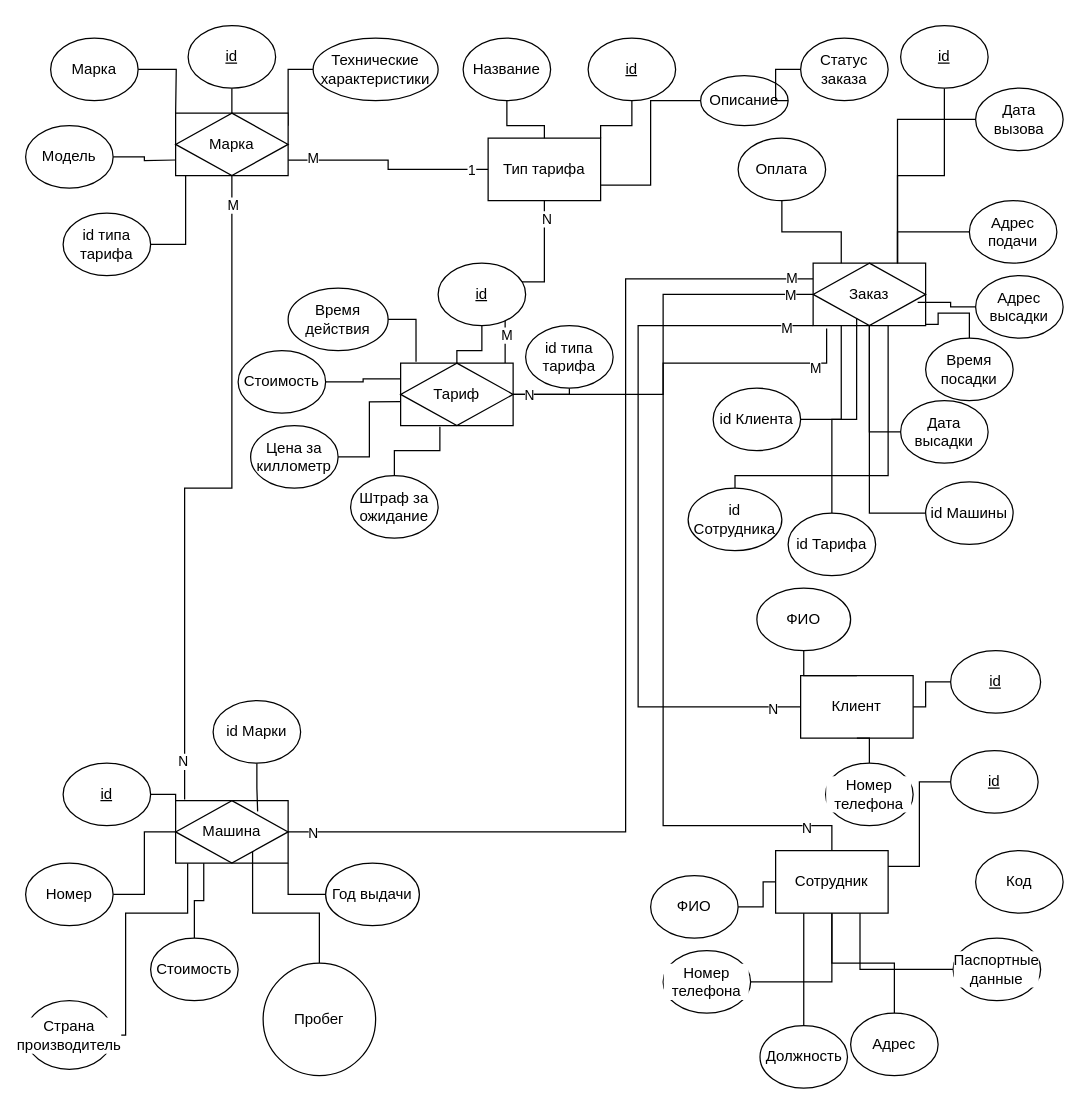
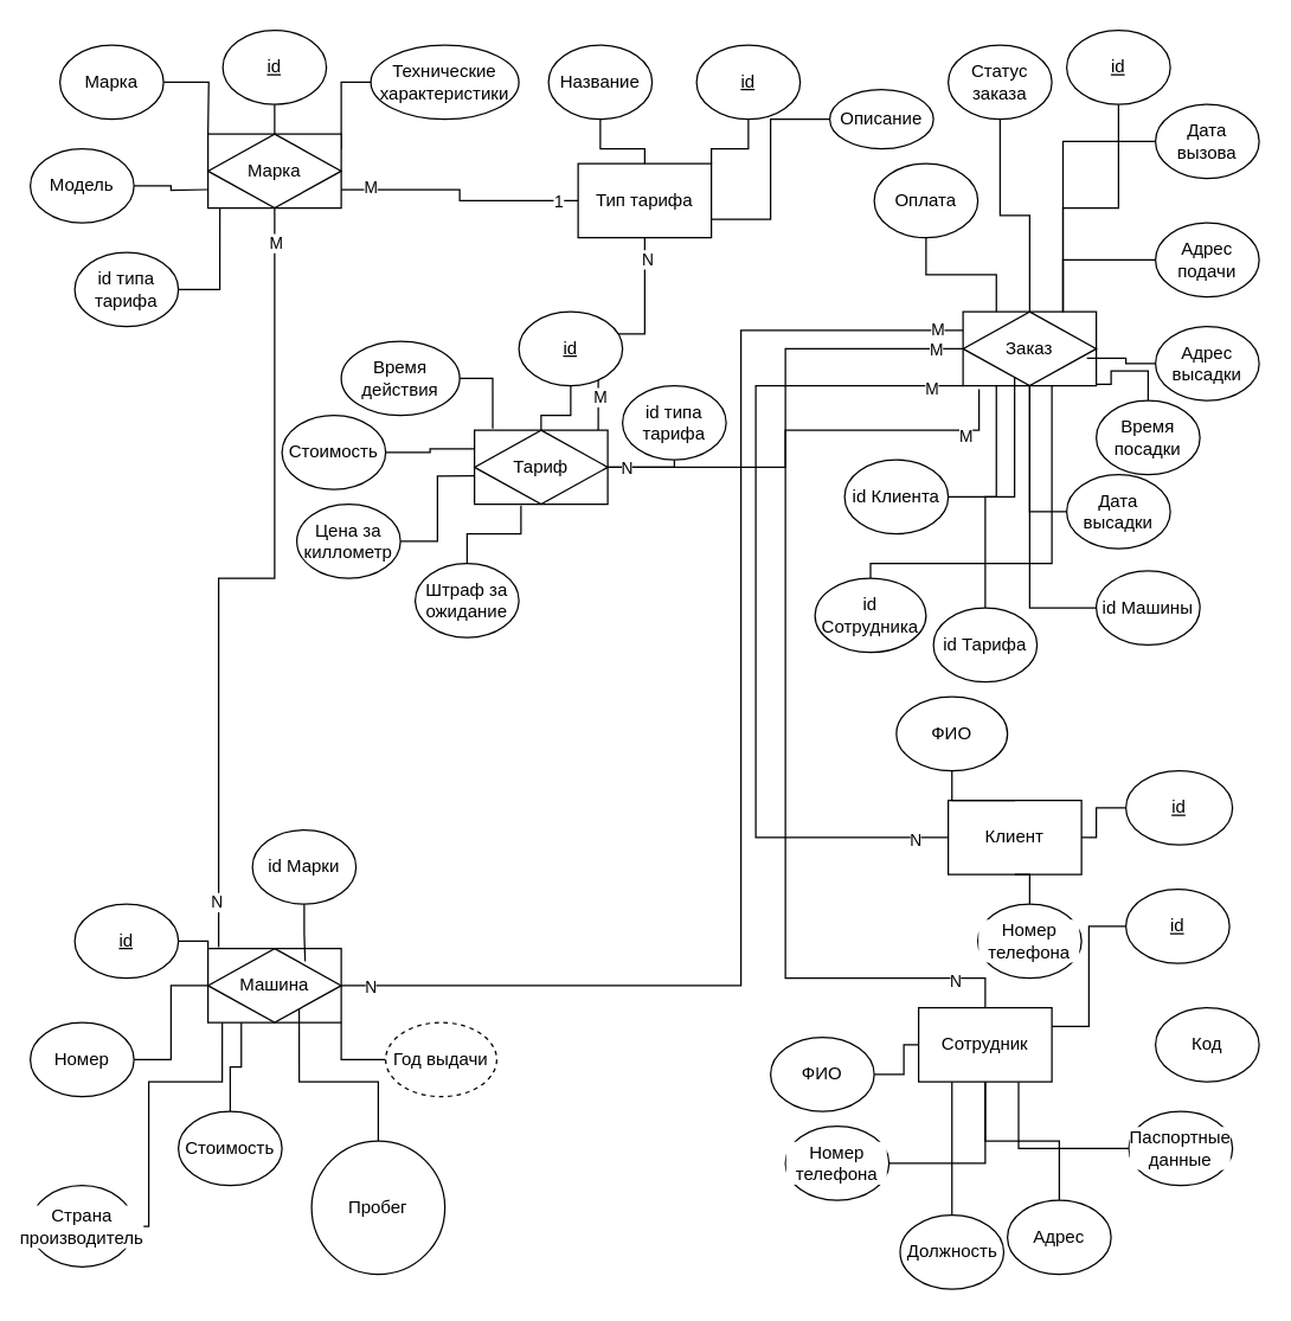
- <mxCell id="50" style="edgeStyle=orthogonalEdgeStyle;rounded=0;orthogonalLoop=1;jettySize=auto;html=1;labelBackgroundColor=default;fontColor=default;endArrow=none;endFill=0;strokeColor=default;" edge="1" parent="1" source="51" target="20"><mxGeometry relative="1" as="geometry" /></mxCell>
+ <mxCell id="50" style="edgeStyle=orthogonalEdgeStyle;rounded=0;orthogonalLoop=1;jettySize=auto;html=1;entryX=0.5;entryY=0;entryDx=0;entryDy=0;labelBackgroundColor=default;fontColor=default;endArrow=none;endFill=0;strokeColor=default;" edge="1" parent="1" source="51" target="45"><mxGeometry relative="1" as="geometry" /></mxCell>
- <mxCell id="59" value="Адрес подачи" style="ellipse;whiteSpace=wrap;html=1;align=center;fontColor=default;strokeColor=default;fillColor=default;" vertex="1" parent="1"><mxGeometry x="775" y="160" width="70" height="50" as="geometry" /></mxCell>
+ <mxCell id="59" value="Адрес подачи" style="ellipse;whiteSpace=wrap;html=1;align=center;fontColor=default;strokeColor=default;fillColor=default;" vertex="1" parent="1"><mxGeometry x="780" y="150" width="70" height="50" as="geometry" /></mxCell>
- <mxCell id="108" value="Год выдачи" style="ellipse;whiteSpace=wrap;html=1;align=center;labelBackgroundColor=default;fontColor=default;strokeColor=default;fillColor=default;" vertex="1" parent="1"><mxGeometry x="260" y="690" width="75" height="50" as="geometry" /></mxCell>
+ <mxCell id="108" value="Год выдачи" style="ellipse;whiteSpace=wrap;html=1;align=center;labelBackgroundColor=default;fontColor=default;strokeColor=default;fillColor=default;dashed=1;" vertex="1" parent="1"><mxGeometry x="260" y="690" width="75" height="50" as="geometry" /></mxCell>
